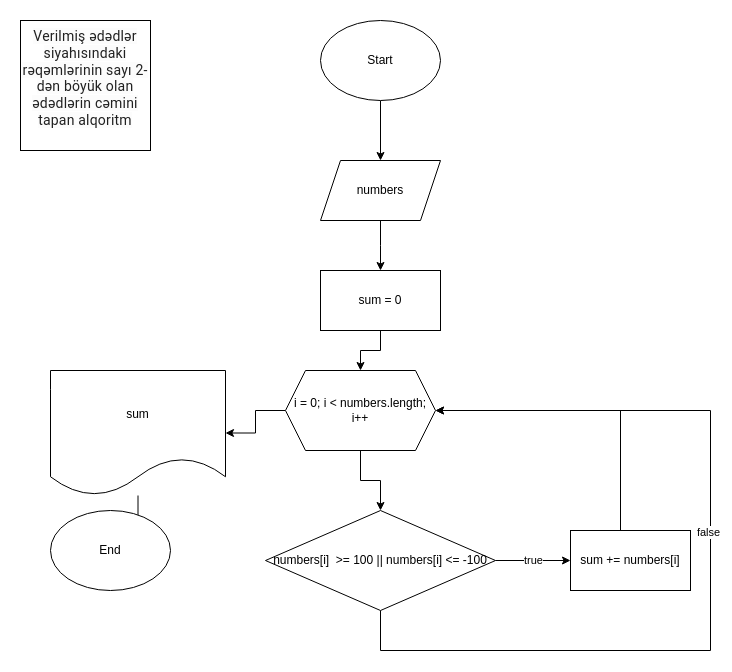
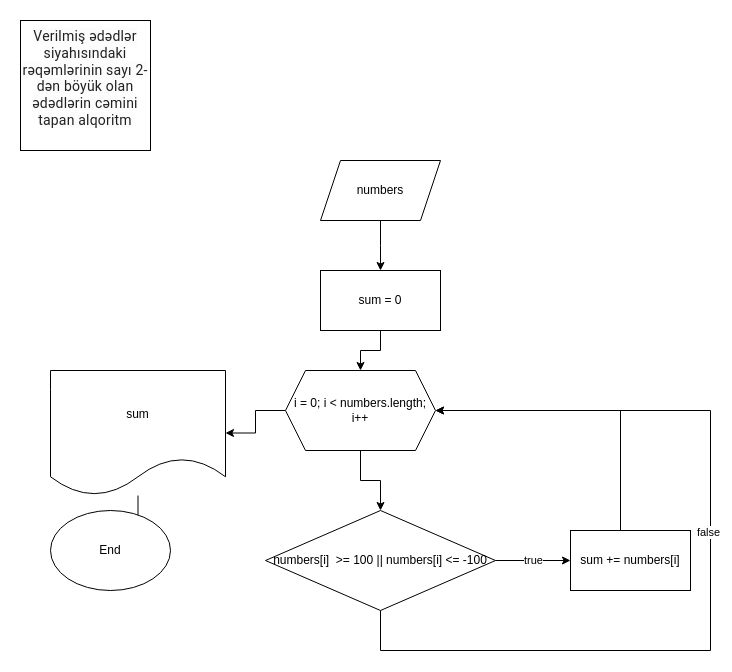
- <mxCell id="4" value="Start" style="ellipse;whiteSpace=wrap;html=1;" vertex="1" parent="1"><mxGeometry x="320" y="20" width="120" height="80" as="geometry" /></mxCell>
- <mxCell id="3" value="" style="edgeStyle=orthogonalEdgeStyle;rounded=0;orthogonalLoop=1;jettySize=auto;html=1;" edge="1" parent="1" source="4" target="6"><mxGeometry relative="1" as="geometry" /></mxCell>
